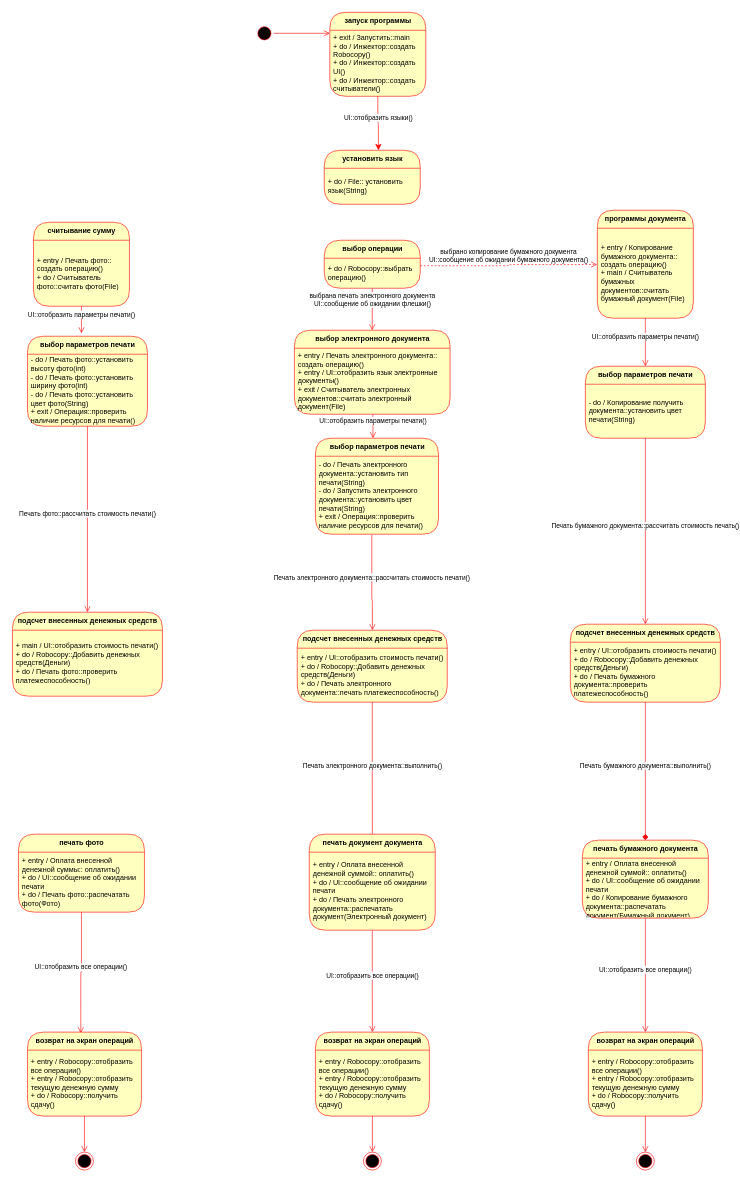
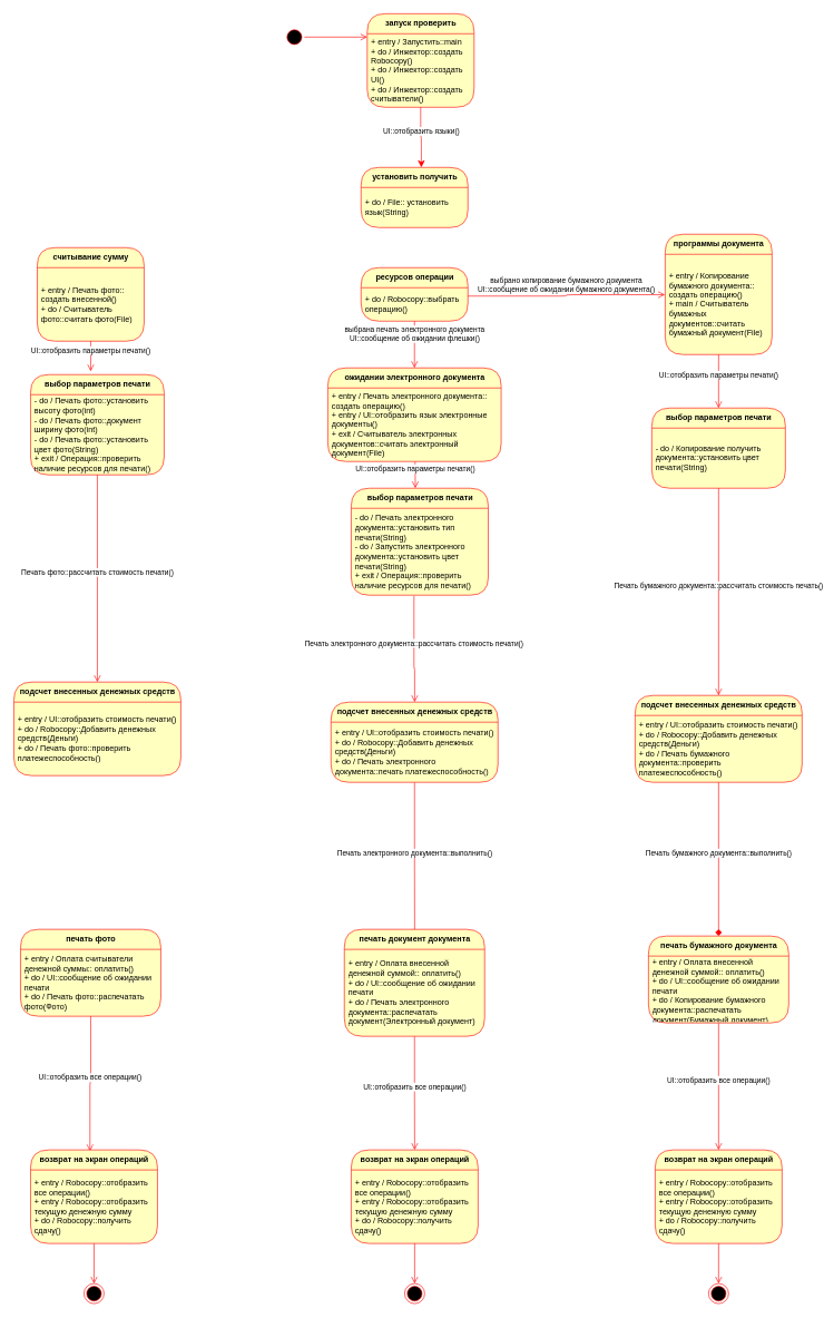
- <mxCell id="5" value="запуск программы" style="swimlane;html=1;fontStyle=1;align=center;verticalAlign=middle;childLayout=stackLayout;horizontal=1;startSize=30;horizontalStack=0;resizeParent=0;resizeLast=1;container=0;fontColor=#000000;collapsible=0;rounded=1;arcSize=30;strokeColor=#ff0000;fillColor=#ffffc0;swimlaneFillColor=#ffffc0;dropTarget=0;" parent="1" vertex="1"><mxGeometry x="549" y="20" width="160" height="140" as="geometry" /></mxCell>
+ <mxCell id="5" value="запуск проверить" style="swimlane;html=1;fontStyle=1;align=center;verticalAlign=middle;childLayout=stackLayout;horizontal=1;startSize=30;horizontalStack=0;resizeParent=0;resizeLast=1;container=0;fontColor=#000000;collapsible=0;rounded=1;arcSize=30;strokeColor=#ff0000;fillColor=#ffffc0;swimlaneFillColor=#ffffc0;dropTarget=0;" parent="1" vertex="1"><mxGeometry x="549" y="20" width="160" height="140" as="geometry" /></mxCell>
- <mxCell id="6" value="+ exit / Запустить::main&lt;br&gt;+ do / Инжектор::создать Robocopy()&lt;br&gt;+ do / Инжектор::создать UI()&lt;br&gt;+ do / Инжектор::создать считыватели()" style="text;html=1;strokeColor=none;fillColor=none;align=left;verticalAlign=middle;spacingLeft=4;spacingRight=4;whiteSpace=wrap;overflow=hidden;rotatable=0;fontColor=#000000;" parent="5" vertex="1"><mxGeometry y="30" width="160" height="110" as="geometry" /></mxCell>
+ <mxCell id="6" value="+ entry / Запустить::main&lt;br&gt;+ do / Инжектор::создать Robocopy()&lt;br&gt;+ do / Инжектор::создать UI()&lt;br&gt;+ do / Инжектор::создать считыватели()" style="text;html=1;strokeColor=none;fillColor=none;align=left;verticalAlign=middle;spacingLeft=4;spacingRight=4;whiteSpace=wrap;overflow=hidden;rotatable=0;fontColor=#000000;" parent="5" vertex="1"><mxGeometry y="30" width="160" height="110" as="geometry" /></mxCell>
- <mxCell id="12" value="установить язык" style="swimlane;html=1;fontStyle=1;align=center;verticalAlign=middle;childLayout=stackLayout;horizontal=1;startSize=30;horizontalStack=0;resizeParent=0;resizeLast=1;container=0;fontColor=#000000;collapsible=0;rounded=1;arcSize=30;strokeColor=#ff0000;fillColor=#ffffc0;swimlaneFillColor=#ffffc0;dropTarget=0;" parent="1" vertex="1"><mxGeometry x="539.75" y="250" width="160" height="90" as="geometry" /></mxCell>
+ <mxCell id="12" value="установить получить" style="swimlane;html=1;fontStyle=1;align=center;verticalAlign=middle;childLayout=stackLayout;horizontal=1;startSize=30;horizontalStack=0;resizeParent=0;resizeLast=1;container=0;fontColor=#000000;collapsible=0;rounded=1;arcSize=30;strokeColor=#ff0000;fillColor=#ffffc0;swimlaneFillColor=#ffffc0;dropTarget=0;" parent="1" vertex="1"><mxGeometry x="539.75" y="250" width="160" height="90" as="geometry" /></mxCell>
- <mxCell id="10" value="выбор операции" style="swimlane;html=1;fontStyle=1;align=center;verticalAlign=middle;childLayout=stackLayout;horizontal=1;startSize=30;horizontalStack=0;resizeParent=0;resizeLast=1;container=0;fontColor=#000000;collapsible=0;rounded=1;arcSize=30;strokeColor=#ff0000;fillColor=#ffffc0;swimlaneFillColor=#ffffc0;dropTarget=0;" parent="1" vertex="1"><mxGeometry x="539.75" y="400" width="160" height="80" as="geometry" /></mxCell>
+ <mxCell id="10" value="ресурсов операции" style="swimlane;html=1;fontStyle=1;align=center;verticalAlign=middle;childLayout=stackLayout;horizontal=1;startSize=30;horizontalStack=0;resizeParent=0;resizeLast=1;container=0;fontColor=#000000;collapsible=0;rounded=1;arcSize=30;strokeColor=#ff0000;fillColor=#ffffc0;swimlaneFillColor=#ffffc0;dropTarget=0;" parent="1" vertex="1"><mxGeometry x="539.75" y="400" width="160" height="80" as="geometry" /></mxCell>
- <mxCell id="55" value="выбрано копирование бумажного документа&lt;br&gt;UI::сообщение об ожидании бумажного документа()" style="edgeStyle=orthogonalEdgeStyle;html=1;verticalAlign=bottom;endArrow=open;endSize=8;strokeColor=#ff0000;entryX=-0.003;entryY=0.403;entryDx=0;entryDy=0;exitX=1;exitY=0.25;exitDx=0;exitDy=0;entryPerimeter=0;dashed=1;" parent="1" source="11" target="28" edge="1"><mxGeometry relative="1" as="geometry"><mxPoint x="629.75" y="560" as="targetPoint" /><mxPoint x="629.75" y="490" as="sourcePoint" /></mxGeometry></mxCell>
+ <mxCell id="55" value="выбрано копирование бумажного документа&lt;br&gt;UI::сообщение об ожидании бумажного документа()" style="edgeStyle=orthogonalEdgeStyle;html=1;verticalAlign=bottom;endArrow=open;endSize=8;strokeColor=#ff0000;entryX=-0.003;entryY=0.403;entryDx=0;entryDy=0;exitX=1;exitY=0.25;exitDx=0;exitDy=0;entryPerimeter=0;" parent="1" source="11" target="28" edge="1"><mxGeometry relative="1" as="geometry"><mxPoint x="629.75" y="560" as="targetPoint" /><mxPoint x="629.75" y="490" as="sourcePoint" /></mxGeometry></mxCell>
- <mxCell id="17" value="&lt;span&gt;+ entry / Печать фото:: создать операцию()&amp;nbsp;&lt;br&gt;+ do / Считыватель фото::считать фото(File)&lt;br&gt;&lt;/span&gt;" style="text;html=1;strokeColor=none;fillColor=none;align=left;verticalAlign=middle;spacingLeft=4;spacingRight=4;whiteSpace=wrap;overflow=hidden;rotatable=0;fontColor=#000000;" parent="16" vertex="1"><mxGeometry y="30" width="160" height="110" as="geometry" /></mxCell>
+ <mxCell id="17" value="&lt;span&gt;+ entry / Печать фото:: создать внесенной()&amp;nbsp;&lt;br&gt;+ do / Считыватель фото::считать фото(File)&lt;br&gt;&lt;/span&gt;" style="text;html=1;strokeColor=none;fillColor=none;align=left;verticalAlign=middle;spacingLeft=4;spacingRight=4;whiteSpace=wrap;overflow=hidden;rotatable=0;fontColor=#000000;" parent="16" vertex="1"><mxGeometry y="30" width="160" height="110" as="geometry" /></mxCell>
- <mxCell id="14" value="выбор электронного документа" style="swimlane;html=1;fontStyle=1;align=center;verticalAlign=middle;childLayout=stackLayout;horizontal=1;startSize=30;horizontalStack=0;resizeParent=0;resizeLast=1;container=0;fontColor=#000000;collapsible=0;rounded=1;arcSize=30;strokeColor=#ff0000;fillColor=#ffffc0;swimlaneFillColor=#ffffc0;dropTarget=0;" parent="1" vertex="1"><mxGeometry x="490" y="550" width="259.5" height="140" as="geometry" /></mxCell>
+ <mxCell id="14" value="ожидании электронного документа" style="swimlane;html=1;fontStyle=1;align=center;verticalAlign=middle;childLayout=stackLayout;horizontal=1;startSize=30;horizontalStack=0;resizeParent=0;resizeLast=1;container=0;fontColor=#000000;collapsible=0;rounded=1;arcSize=30;strokeColor=#ff0000;fillColor=#ffffc0;swimlaneFillColor=#ffffc0;dropTarget=0;" parent="1" vertex="1"><mxGeometry x="490" y="550" width="259.5" height="140" as="geometry" /></mxCell>
- <mxCell id="23" value="- do / Печать фото::установить высоту фото(int)&lt;br&gt;- do / Печать фото::установить ширину фото(int)&lt;br&gt;- do / Печать фото::установить цвет фото(String)&lt;br&gt;+ exit / Операция::проверить наличие ресурсов для печати()" style="text;html=1;strokeColor=none;fillColor=none;align=left;verticalAlign=middle;spacingLeft=4;spacingRight=4;whiteSpace=wrap;overflow=hidden;rotatable=0;fontColor=#000000;" parent="22" vertex="1"><mxGeometry y="30" width="200" height="120" as="geometry" /></mxCell>
+ <mxCell id="23" value="- do / Печать фото::установить высоту фото(int)&lt;br&gt;- do / Печать фото::документ ширину фото(int)&lt;br&gt;- do / Печать фото::установить цвет фото(String)&lt;br&gt;+ exit / Операция::проверить наличие ресурсов для печати()" style="text;html=1;strokeColor=none;fillColor=none;align=left;verticalAlign=middle;spacingLeft=4;spacingRight=4;whiteSpace=wrap;overflow=hidden;rotatable=0;fontColor=#000000;" parent="22" vertex="1"><mxGeometry y="30" width="200" height="120" as="geometry" /></mxCell>
- <mxCell id="33" value="+ main / UI::отобразить стоимость печати()&lt;br&gt;+ do / Robocopy::Добавить денежных средств(Деньги)&lt;br&gt;+ do / Печать фото::проверить платежеспособность()" style="text;html=1;strokeColor=none;fillColor=none;align=left;verticalAlign=middle;spacingLeft=4;spacingRight=4;whiteSpace=wrap;overflow=hidden;rotatable=0;fontColor=#000000;" parent="32" vertex="1"><mxGeometry y="30" width="250" height="110" as="geometry" /></mxCell>
+ <mxCell id="33" value="+ entry / UI::отобразить стоимость печати()&lt;br&gt;+ do / Robocopy::Добавить денежных средств(Деньги)&lt;br&gt;+ do / Печать фото::проверить платежеспособность()" style="text;html=1;strokeColor=none;fillColor=none;align=left;verticalAlign=middle;spacingLeft=4;spacingRight=4;whiteSpace=wrap;overflow=hidden;rotatable=0;fontColor=#000000;" parent="32" vertex="1"><mxGeometry y="30" width="250" height="110" as="geometry" /></mxCell>
- <mxCell id="42" value="+ entry / Оплата внесенной денежной суммы:: оплатить()&lt;br&gt;+ do / UI::сообщение об ожидании печати&lt;br&gt;+ do / Печать фото::распечатать фото(Фото)" style="text;html=1;strokeColor=none;fillColor=none;align=left;verticalAlign=middle;spacingLeft=4;spacingRight=4;whiteSpace=wrap;overflow=hidden;rotatable=0;fontColor=#000000;" parent="41" vertex="1"><mxGeometry y="30" width="210" height="100" as="geometry" /></mxCell>
+ <mxCell id="42" value="+ entry / Оплата считыватели денежной суммы:: оплатить()&lt;br&gt;+ do / UI::сообщение об ожидании печати&lt;br&gt;+ do / Печать фото::распечатать фото(Фото)" style="text;html=1;strokeColor=none;fillColor=none;align=left;verticalAlign=middle;spacingLeft=4;spacingRight=4;whiteSpace=wrap;overflow=hidden;rotatable=0;fontColor=#000000;" parent="41" vertex="1"><mxGeometry y="30" width="210" height="100" as="geometry" /></mxCell>
